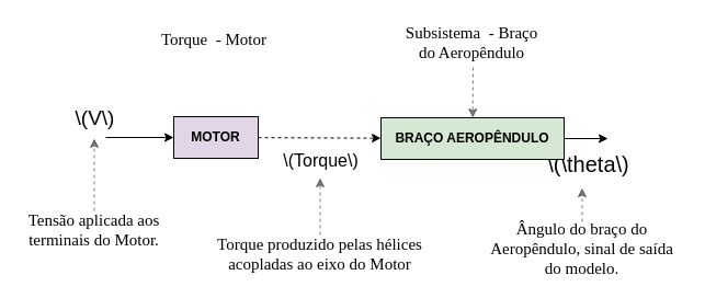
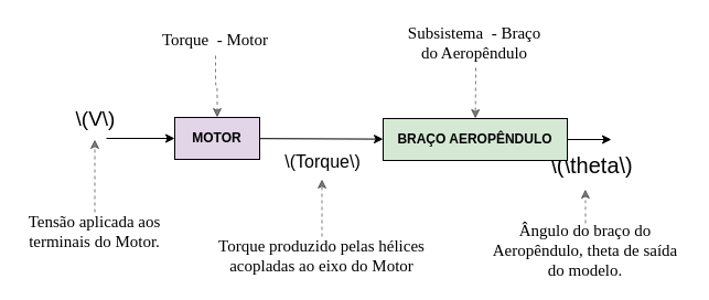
+ <mxCell id="10" style="edgeStyle=orthogonalEdgeStyle;html=1;dashed=1;shadow=0;opacity=60;fillColor=#eeeeee;strokeColor=#242629;" parent="1" source="11" target="4" edge="1"><mxGeometry relative="1" as="geometry" /></mxCell>
- <mxCell id="3" value="" style="edgeStyle=none;html=1;shadow=0;dashed=1;" parent="1" source="4" target="7" edge="1"><mxGeometry relative="1" as="geometry" /></mxCell>
+ <mxCell id="3" value="" style="edgeStyle=none;html=1;shadow=0;" parent="1" source="4" target="7" edge="1"><mxGeometry relative="1" as="geometry" /></mxCell>
- <mxCell id="19" value="Ângulo do braço do Aeropêndulo, sinal de saída do modelo." style="text;html=1;strokeColor=none;fillColor=none;align=center;verticalAlign=middle;whiteSpace=wrap;rounded=0;fontFamily=Times New Roman;fontStyle=0;fontSize=15;shadow=0;" parent="1" vertex="1"><mxGeometry x="440" y="202" width="181" height="48" as="geometry" /></mxCell>
+ <mxCell id="19" value="Ângulo do braço do Aeropêndulo, theta de saída do modelo." style="text;html=1;strokeColor=none;fillColor=none;align=center;verticalAlign=middle;whiteSpace=wrap;rounded=0;fontFamily=Times New Roman;fontStyle=0;fontSize=15;shadow=0;" parent="1" vertex="1"><mxGeometry x="440" y="202" width="181" height="48" as="geometry" /></mxCell>
